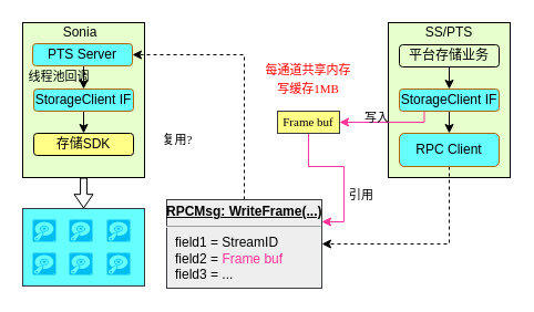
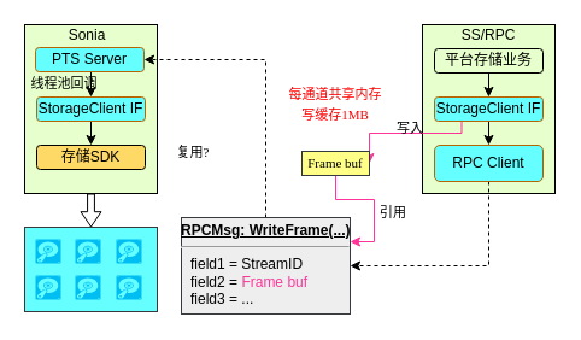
- <mxCell id="21" value="&lt;font style=&quot;font-size: 12px&quot;&gt;SS/PTS&lt;/font&gt;" style="text;html=1;strokeColor=none;fillColor=none;align=center;verticalAlign=middle;whiteSpace=wrap;rounded=0;fontSize=14;" vertex="1" parent="1"><mxGeometry x="375" y="20" width="60" height="15" as="geometry" /></mxCell>
+ <mxCell id="21" value="&lt;font style=&quot;font-size: 12px&quot;&gt;SS/RPC&lt;/font&gt;" style="text;html=1;strokeColor=none;fillColor=none;align=center;verticalAlign=middle;whiteSpace=wrap;rounded=0;fontSize=14;" vertex="1" parent="1"><mxGeometry x="375" y="20" width="60" height="15" as="geometry" /></mxCell>
- <mxCell id="27" value="&lt;font style=&quot;font-size: 11px&quot; face=&quot;Lucida Console&quot; color=&quot;#ff0000&quot;&gt;每通道共享内存&lt;br style=&quot;font-size: 11px&quot;&gt;写缓存1MB&lt;/font&gt;" style="text;html=1;strokeColor=none;fillColor=none;align=center;verticalAlign=middle;whiteSpace=wrap;rounded=0;fontSize=14;" vertex="1" parent="1"><mxGeometry x="223" y="55" width="110" height="30" as="geometry" /></mxCell>
+ <mxCell id="27" value="&lt;font style=&quot;font-size: 11px&quot; face=&quot;Lucida Console&quot; color=&quot;#ff0000&quot;&gt;每通道共享内存&lt;br style=&quot;font-size: 11px&quot;&gt;写缓存1MB&lt;/font&gt;" style="text;html=1;strokeColor=none;fillColor=none;align=center;verticalAlign=middle;whiteSpace=wrap;rounded=0;fontSize=14;" vertex="1" parent="1"><mxGeometry x="223" y="70" width="110" height="30" as="geometry" /></mxCell>
- <mxCell id="24" value="&lt;font style=&quot;font-size: 11px&quot;&gt;Frame buf&lt;/font&gt;" style="rounded=0;whiteSpace=wrap;html=1;fontFamily=Times New Roman;fontSize=12;strokeColor=#36393d;fillColor=#ffff88;" vertex="1" parent="1"><mxGeometry x="250" y="100" width="56" height="20" as="geometry" /></mxCell>
+ <mxCell id="24" value="&lt;font style=&quot;font-size: 11px&quot;&gt;Frame buf&lt;/font&gt;" style="rounded=0;whiteSpace=wrap;html=1;fontFamily=Times New Roman;fontSize=12;strokeColor=#36393d;fillColor=#ffff88;" vertex="1" parent="1"><mxGeometry x="250" y="125" width="56" height="20" as="geometry" /></mxCell>
- <mxCell id="5" value="存储SDK" style="rounded=1;whiteSpace=wrap;html=1;fillColor=#ffff88;" vertex="1" parent="1"><mxGeometry x="30" y="120" width="90" height="20" as="geometry" /></mxCell>
+ <mxCell id="5" value="存储SDK" style="rounded=1;whiteSpace=wrap;html=1;fillColor=#FFD966;" vertex="1" parent="1"><mxGeometry x="30" y="120" width="90" height="20" as="geometry" /></mxCell>
